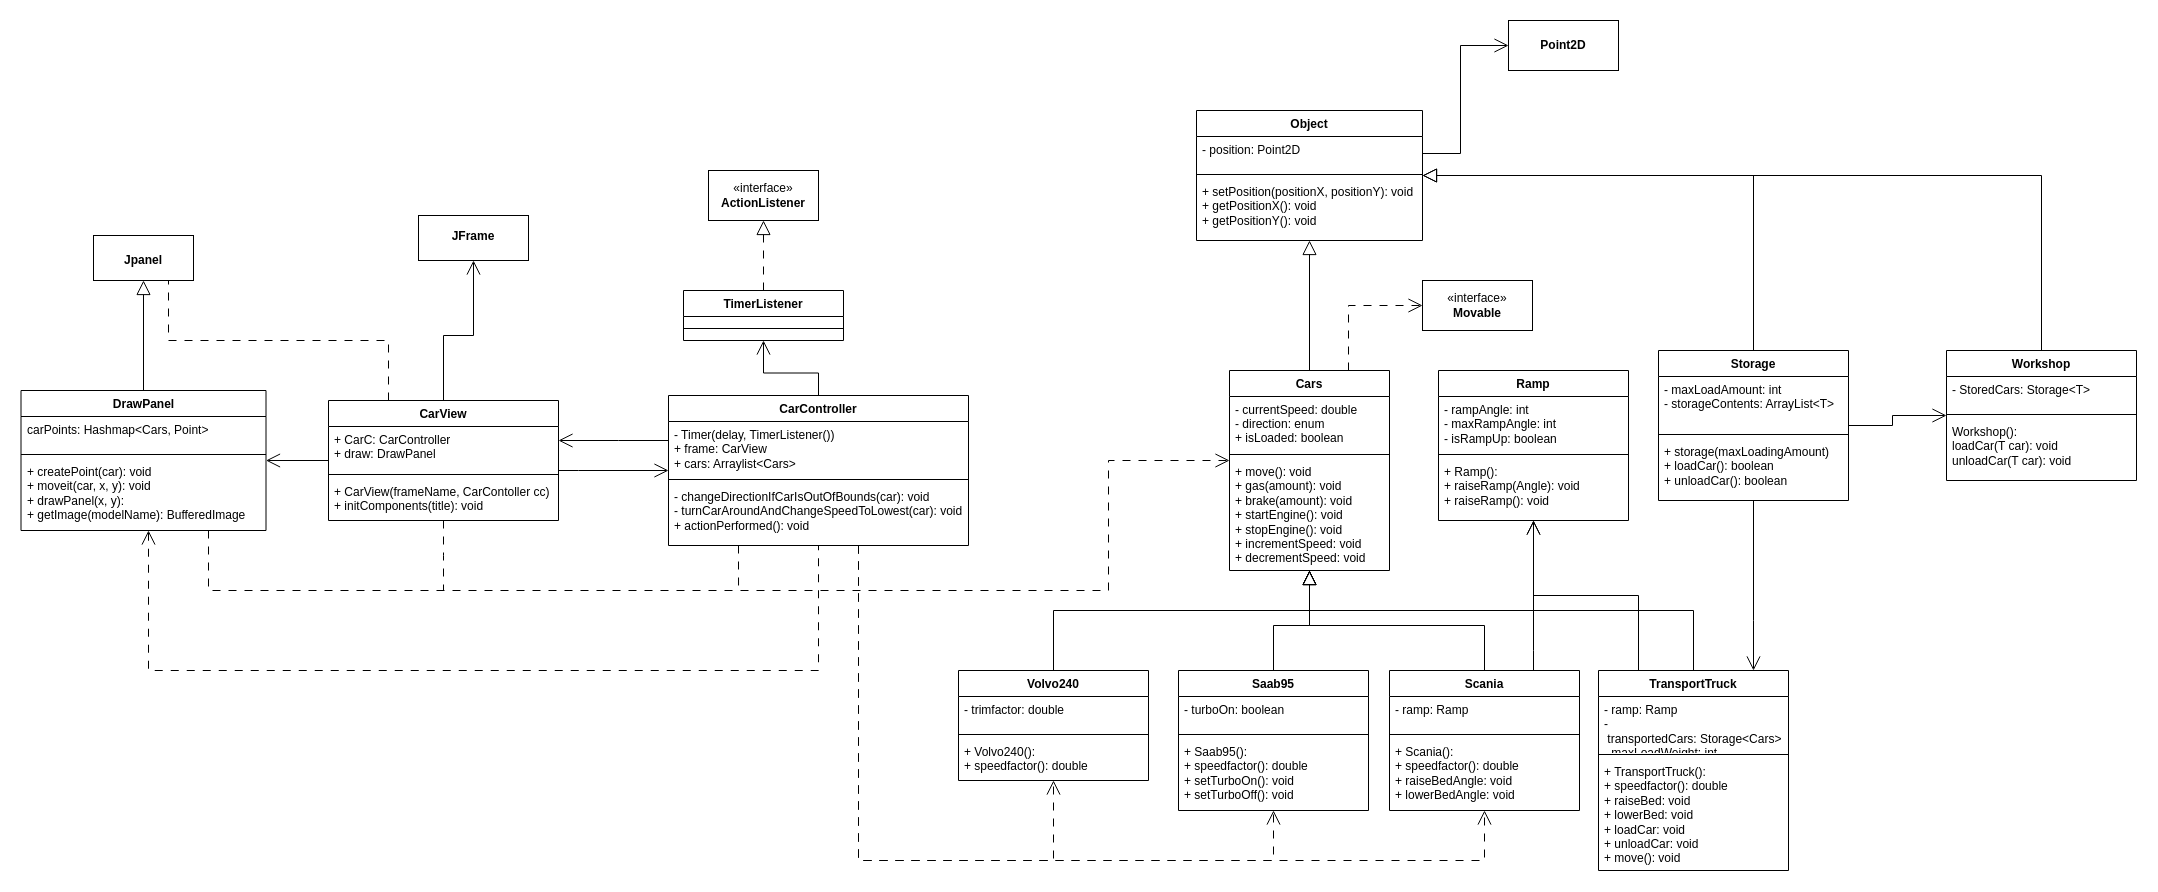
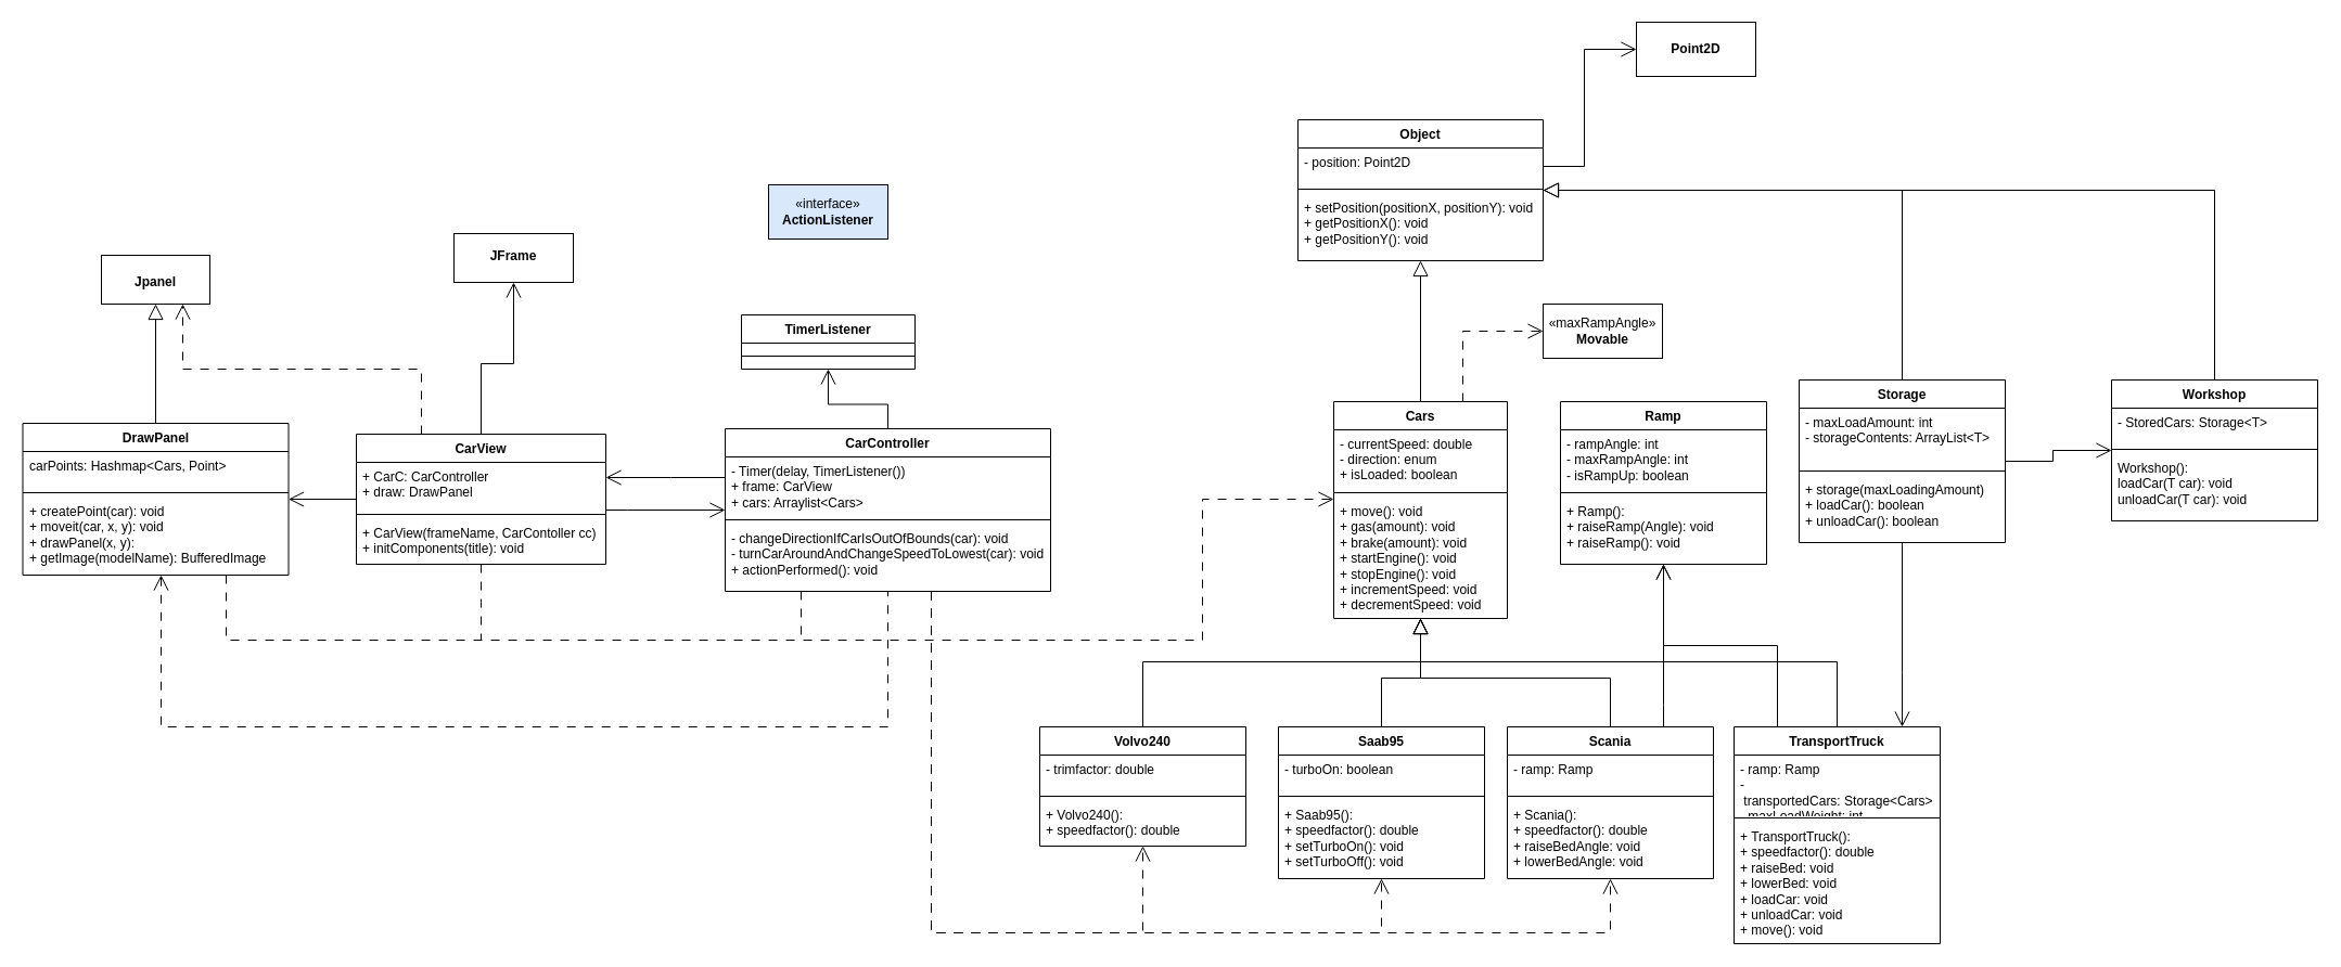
- <mxCell id="55" value="&lt;div&gt;«interface»&lt;/div&gt;&lt;div&gt;&lt;b&gt;ActionListener&lt;/b&gt;&lt;/div&gt;" style="html=1;whiteSpace=wrap;labelBackgroundColor=none;" parent="1" vertex="1"><mxGeometry x="708" y="170" width="110" height="50" as="geometry" /></mxCell>
+ <mxCell id="55" value="&lt;div&gt;«interface»&lt;/div&gt;&lt;div&gt;&lt;b&gt;ActionListener&lt;/b&gt;&lt;/div&gt;" style="html=1;whiteSpace=wrap;labelBackgroundColor=none;fillColor=#dae8fc;" parent="1" vertex="1"><mxGeometry x="708" y="170" width="110" height="50" as="geometry" /></mxCell>
- <mxCell id="56" style="edgeStyle=orthogonalEdgeStyle;rounded=0;orthogonalLoop=1;jettySize=auto;html=1;endSize=12;endArrow=block;endFill=0;dashed=1;dashPattern=8 8;" parent="1" source="57" target="55" edge="1"><mxGeometry relative="1" as="geometry" /></mxCell>
- <mxCell id="73" style="edgeStyle=orthogonalEdgeStyle;rounded=0;orthogonalLoop=1;jettySize=auto;html=1;entryX=0.75;entryY=1;entryDx=0;entryDy=0;endSize=12;endArrow=none;endFill=0;dashed=1;dashPattern=8 8;" parent="1" source="75" target="54" edge="1"><mxGeometry relative="1" as="geometry"><Array as="points"><mxPoint x="388" y="340" /><mxPoint x="168" y="340" /></Array></mxGeometry></mxCell>
+ <mxCell id="73" style="edgeStyle=orthogonalEdgeStyle;rounded=0;orthogonalLoop=1;jettySize=auto;html=1;entryX=0.75;entryY=1;entryDx=0;entryDy=0;endSize=12;endArrow=open;endFill=0;dashed=1;dashPattern=8 8;" parent="1" source="75" target="54" edge="1"><mxGeometry relative="1" as="geometry"><Array as="points"><mxPoint x="388" y="340" /><mxPoint x="168" y="340" /></Array></mxGeometry></mxCell>
- <mxCell id="15" value="«interface»&lt;br&gt;&lt;b&gt;Movable&lt;/b&gt;" style="html=1;whiteSpace=wrap;labelBackgroundColor=none;" parent="1" vertex="1"><mxGeometry x="1422" y="280" width="110" height="50" as="geometry" /></mxCell>
+ <mxCell id="15" value="«maxRampAngle»&lt;br&gt;&lt;b&gt;Movable&lt;/b&gt;" style="html=1;whiteSpace=wrap;labelBackgroundColor=none;" parent="1" vertex="1"><mxGeometry x="1422" y="280" width="110" height="50" as="geometry" /></mxCell>
